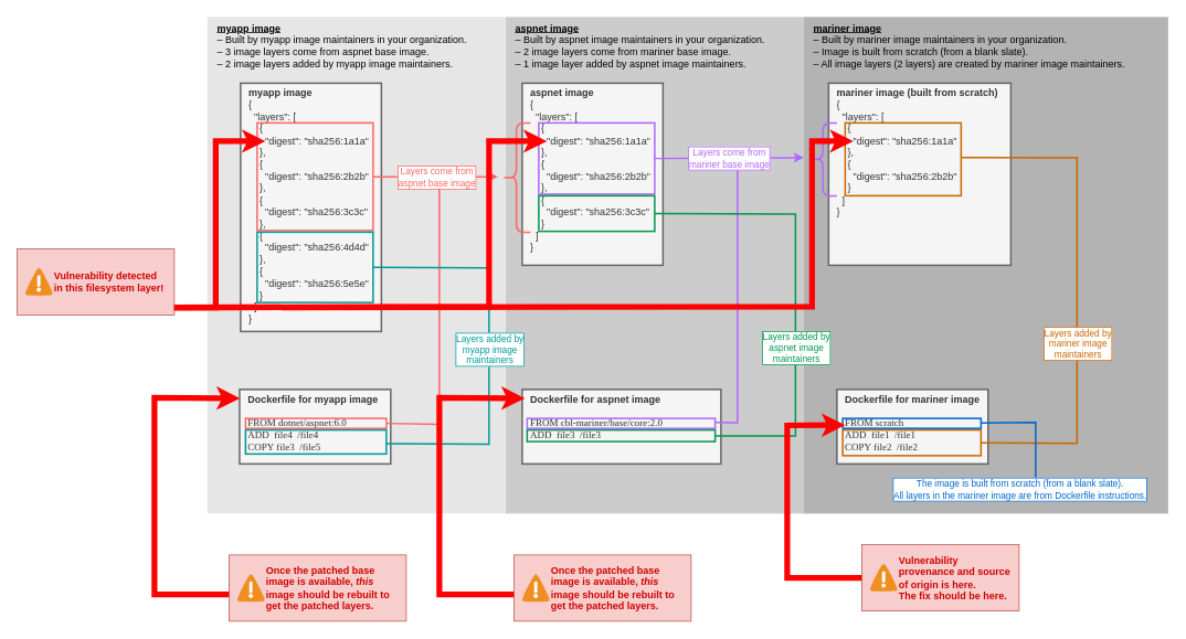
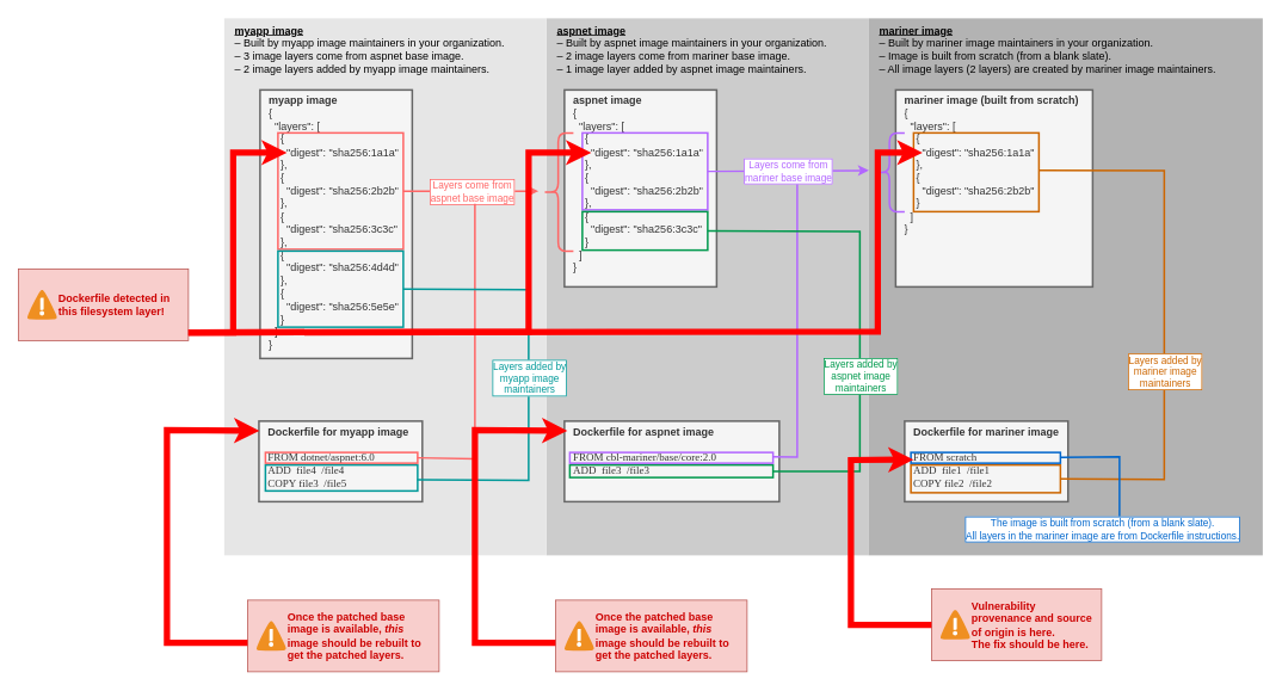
- <mxCell id="43" value="&lt;b&gt;Vulnerability detected in this filesystem layer!&lt;/b&gt;" style="text;html=1;strokeColor=none;fillColor=none;align=left;verticalAlign=middle;whiteSpace=wrap;rounded=0;fontColor=#CC0000;" parent="1" vertex="1"><mxGeometry x="63.2" y="315" width="136.8" height="50" as="geometry" /></mxCell>
+ <mxCell id="43" value="&lt;b&gt;Dockerfile detected in this filesystem layer!&lt;/b&gt;" style="text;html=1;strokeColor=none;fillColor=none;align=left;verticalAlign=middle;whiteSpace=wrap;rounded=0;fontColor=#CC0000;" parent="1" vertex="1"><mxGeometry x="63.2" y="315" width="136.8" height="50" as="geometry" /></mxCell>
